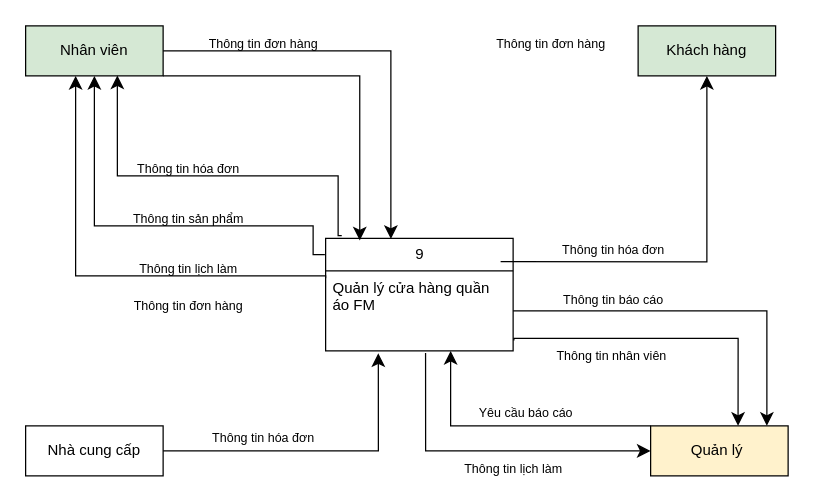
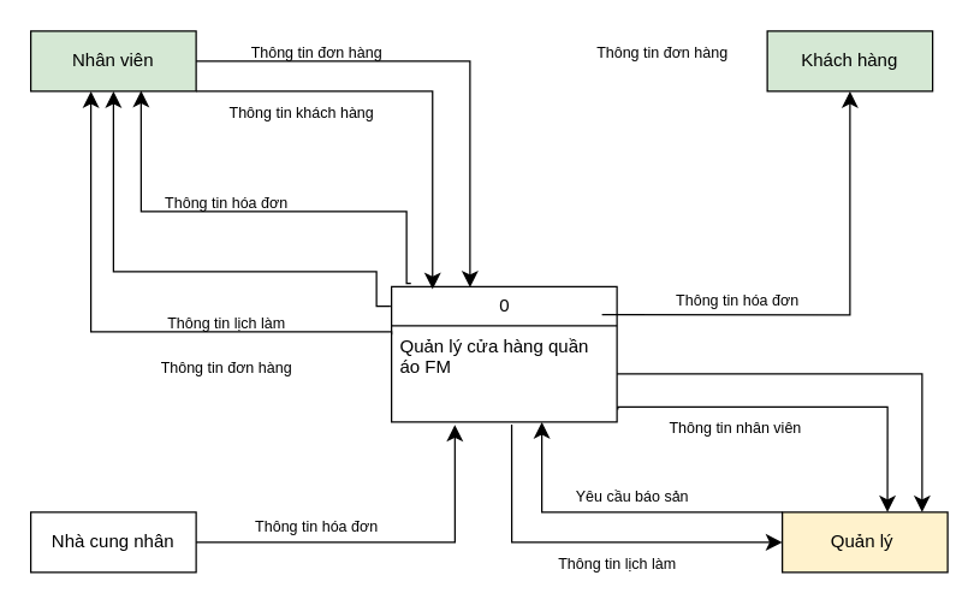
+ <mxCell id="18" value="&lt;span style=&quot;font-weight: normal;&quot;&gt;&lt;font style=&quot;font-size: 10px;&quot;&gt;Thông tin khách hàng&lt;/font&gt;&lt;/span&gt;" style="text;strokeColor=none;fillColor=none;html=1;fontSize=24;fontStyle=1;verticalAlign=middle;align=center;" vertex="1" parent="1"><mxGeometry x="150" y="60" width="100" height="20" as="geometry" /></mxCell>
- <mxCell id="17" value="&lt;span style=&quot;font-weight: normal;&quot;&gt;&lt;font style=&quot;font-size: 10px;&quot;&gt;Thông tin sản phẩm&lt;/font&gt;&lt;/span&gt;" style="text;strokeColor=none;fillColor=none;html=1;fontSize=24;fontStyle=1;verticalAlign=middle;align=center;" vertex="1" parent="1"><mxGeometry x="100" y="160" width="100" height="20" as="geometry" /></mxCell>
- <mxCell id="2" value="9" style="swimlane;fontStyle=0;childLayout=stackLayout;horizontal=1;startSize=26;fillColor=none;horizontalStack=0;resizeParent=1;resizeParentMax=0;resizeLast=0;collapsible=1;marginBottom=0;html=1;" parent="1" vertex="1"><mxGeometry x="260" y="190" width="150" height="90" as="geometry" /></mxCell>
+ <mxCell id="2" value="0" style="swimlane;fontStyle=0;childLayout=stackLayout;horizontal=1;startSize=26;fillColor=none;horizontalStack=0;resizeParent=1;resizeParentMax=0;resizeLast=0;collapsible=1;marginBottom=0;html=1;" parent="1" vertex="1"><mxGeometry x="260" y="190" width="150" height="90" as="geometry" /></mxCell>
- <mxCell id="27" value="&lt;span style=&quot;font-size: 10px; font-weight: 400;&quot;&gt;Thông tin báo cáo&lt;/span&gt;" style="text;strokeColor=none;fillColor=none;html=1;fontSize=24;fontStyle=1;verticalAlign=middle;align=center;" vertex="1" parent="1"><mxGeometry x="440" y="225" width="100" height="20" as="geometry" /></mxCell>
- <mxCell id="25" value="&lt;span style=&quot;font-size: 10px; font-weight: 400;&quot;&gt;Yêu cầu báo cáo&lt;/span&gt;" style="text;strokeColor=none;fillColor=none;html=1;fontSize=24;fontStyle=1;verticalAlign=middle;align=center;" vertex="1" parent="1"><mxGeometry x="370" y="310" width="100" height="30" as="geometry" /></mxCell>
+ <mxCell id="25" value="&lt;span style=&quot;font-size: 10px; font-weight: 400;&quot;&gt;Yêu cầu báo sản&lt;/span&gt;" style="text;strokeColor=none;fillColor=none;html=1;fontSize=24;fontStyle=1;verticalAlign=middle;align=center;" vertex="1" parent="1"><mxGeometry x="370" y="310" width="100" height="30" as="geometry" /></mxCell>
- <mxCell id="6" value="Nhà cung cấp" style="rounded=0;whiteSpace=wrap;html=1;" parent="1" vertex="1"><mxGeometry x="20" y="340" width="110" height="40" as="geometry" /></mxCell>
+ <mxCell id="6" value="Nhà cung nhân" style="rounded=0;whiteSpace=wrap;html=1;" parent="1" vertex="1"><mxGeometry x="20" y="340" width="110" height="40" as="geometry" /></mxCell>
